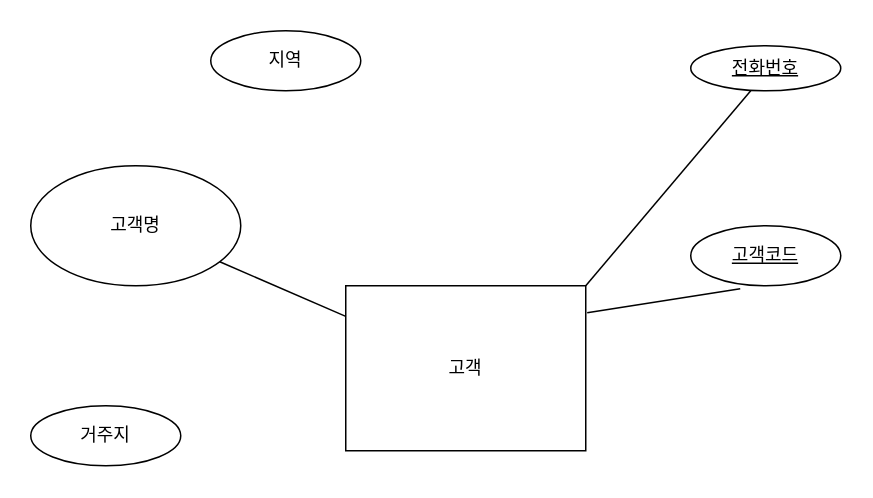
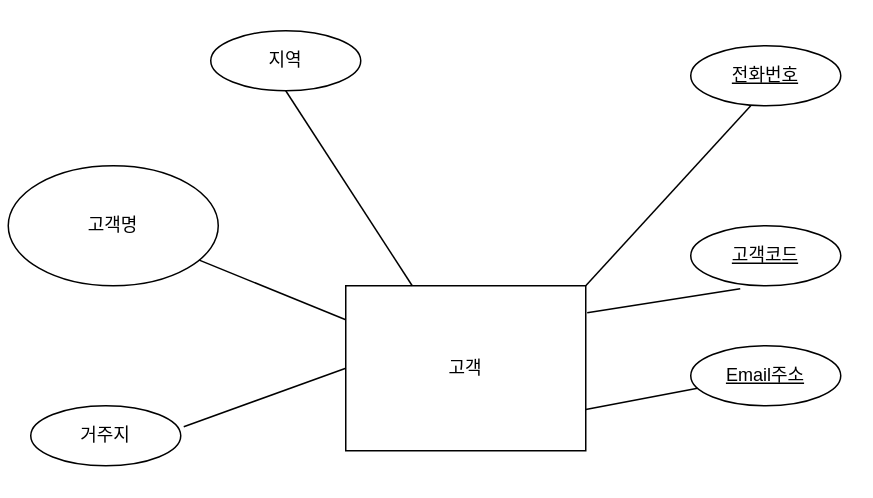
- <mxCell id="8" value="&lt;u&gt;전화번호&lt;/u&gt;" style="ellipse;whiteSpace=wrap;html=1;align=center;" vertex="1" parent="1"><mxGeometry x="460" y="30" width="100" height="30" as="geometry" /></mxCell>
+ <mxCell id="8" value="&lt;u&gt;전화번호&lt;/u&gt;" style="ellipse;whiteSpace=wrap;html=1;align=center;" vertex="1" parent="1"><mxGeometry x="460" y="30" width="100" height="40" as="geometry" /></mxCell>
+ <mxCell id="12" value="" style="endArrow=none;html=1;rounded=0;exitX=0.5;exitY=1;exitDx=0;exitDy=0;" edge="1" parent="1" source="7" target="2"><mxGeometry relative="1" as="geometry"><mxPoint x="337" y="180" as="sourcePoint" /><mxPoint x="420" y="234" as="targetPoint" /></mxGeometry></mxCell>
- <mxCell id="3" value="고객명" style="ellipse;whiteSpace=wrap;html=1;align=center;" vertex="1" parent="1"><mxGeometry y="110" width="140" height="80" as="geometry" x="20" /></mxCell>
+ <mxCell id="3" value="고객명" style="ellipse;whiteSpace=wrap;html=1;align=center;" vertex="1" parent="1"><mxGeometry x="5" y="110" width="140" height="80" as="geometry" /></mxCell>
+ <mxCell id="5" value="&lt;u&gt;Email주소&lt;/u&gt;" style="ellipse;whiteSpace=wrap;html=1;align=center;" vertex="1" parent="1"><mxGeometry x="460" y="230" width="100" height="40" as="geometry" /></mxCell>
+ <mxCell id="10" value="" style="endArrow=none;html=1;rounded=0;exitX=1.02;exitY=0.35;exitDx=0;exitDy=0;exitPerimeter=0;entryX=0;entryY=0.5;entryDx=0;entryDy=0;" edge="1" parent="1" source="6" target="2"><mxGeometry relative="1" as="geometry"><mxPoint x="317" y="160" as="sourcePoint" /><mxPoint x="400" y="214" as="targetPoint" /></mxGeometry></mxCell>
+ <mxCell id="9" value="" style="endArrow=none;html=1;rounded=0;entryX=1;entryY=0.75;entryDx=0;entryDy=0;" edge="1" parent="1" source="5" target="2"><mxGeometry relative="1" as="geometry"><mxPoint x="307" y="150" as="sourcePoint" /><mxPoint x="390" y="204" as="targetPoint" /><Array as="points" /></mxGeometry></mxCell>
